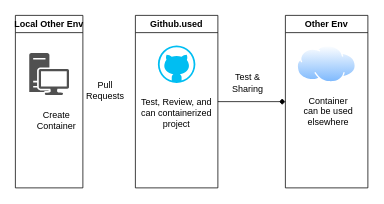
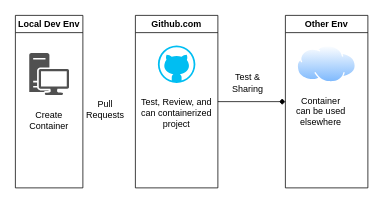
- <mxCell id="2" value="Local Other Env" style="swimlane;" vertex="1" parent="1"><mxGeometry x="20" y="20" width="90" height="230" as="geometry" /></mxCell>
+ <mxCell id="2" value="Local Dev Env" style="swimlane;" vertex="1" parent="1"><mxGeometry x="20" y="20" width="90" height="230" as="geometry" /></mxCell>
- <mxCell id="6" value="Github.used" style="swimlane;" vertex="1" parent="1"><mxGeometry x="180" y="20" width="110" height="230" as="geometry" /></mxCell>
+ <mxCell id="6" value="Github.com" style="swimlane;" vertex="1" parent="1"><mxGeometry x="180" y="20" width="110" height="230" as="geometry" /></mxCell>
- <mxCell id="15" value="Pull Requests" style="text;html=1;strokeColor=none;fillColor=none;align=center;verticalAlign=middle;whiteSpace=wrap;rounded=0;" vertex="1" parent="1"><mxGeometry x="120" y="110" width="40" height="20" as="geometry" /></mxCell>
+ <mxCell id="15" value="Pull Requests" style="text;html=1;strokeColor=none;fillColor=none;align=center;verticalAlign=middle;whiteSpace=wrap;rounded=0;" vertex="1" parent="1"><mxGeometry x="120" y="135" width="40" height="20" as="geometry" /></mxCell>
- <mxCell id="13" value="Container&lt;br&gt;can be used&lt;br&gt;elsewhere" style="text;html=1;strokeColor=none;fillColor=none;align=center;verticalAlign=middle;whiteSpace=wrap;rounded=0;" vertex="1" parent="10"><mxGeometry x="15.32" y="105" width="84.68" height="45" as="geometry" /></mxCell>
+ <mxCell id="13" value="Container&lt;br&gt;can be used&lt;br&gt;elsewhere" style="text;html=1;strokeColor=none;fillColor=none;align=center;verticalAlign=middle;whiteSpace=wrap;rounded=0;" vertex="1" parent="10"><mxGeometry x="5.32" y="105" width="84.68" height="45" as="geometry" /></mxCell>
- <mxCell id="5" value="Create&lt;br&gt;Container" style="text;html=1;strokeColor=none;fillColor=none;align=center;verticalAlign=middle;whiteSpace=wrap;rounded=0;" vertex="1" parent="2"><mxGeometry x="35" y="130" width="40" height="20" as="geometry" /></mxCell>
+ <mxCell id="5" value="Create&lt;br&gt;Container" style="text;html=1;strokeColor=none;fillColor=none;align=center;verticalAlign=middle;whiteSpace=wrap;rounded=0;" vertex="1" parent="2"><mxGeometry x="25" y="130" width="40" height="20" as="geometry" /></mxCell>
